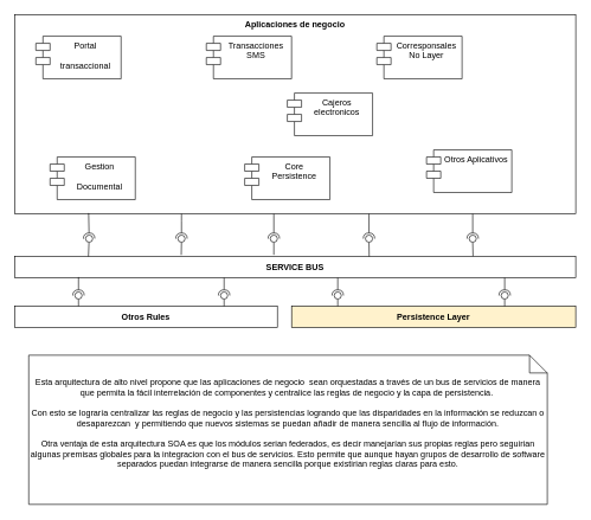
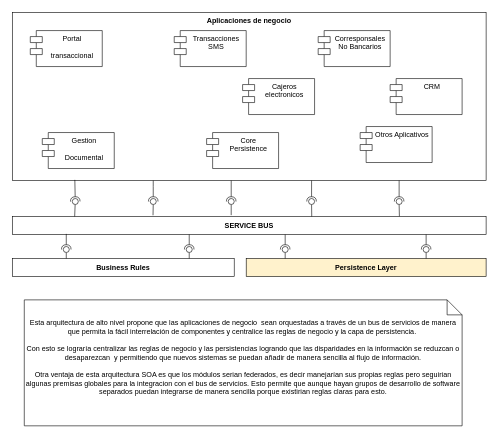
- <mxCell id="7" value="Corresponsales&#10;No Layer&#10;" style="shape=module;align=left;spacingLeft=20;align=center;verticalAlign=top;" vertex="1" parent="1"><mxGeometry x="530" y="50" width="120" height="60" as="geometry" /></mxCell>
+ <mxCell id="7" value="Corresponsales&#10;No Bancarios&#10;" style="shape=module;align=left;spacingLeft=20;align=center;verticalAlign=top;" vertex="1" parent="1"><mxGeometry x="530" y="50" width="120" height="60" as="geometry" /></mxCell>
+ <mxCell id="8" value="CRM" style="shape=module;align=left;spacingLeft=20;align=center;verticalAlign=top;" vertex="1" parent="1"><mxGeometry x="650" y="130" width="120" height="60" as="geometry" /></mxCell>
- <mxCell id="15" value="Otros Rules" style="fontStyle=1;" vertex="1" parent="1"><mxGeometry x="20" y="430" width="370" height="30" as="geometry" /></mxCell>
+ <mxCell id="15" value="Business Rules" style="fontStyle=1;" vertex="1" parent="1"><mxGeometry x="20" y="430" width="370" height="30" as="geometry" /></mxCell>
